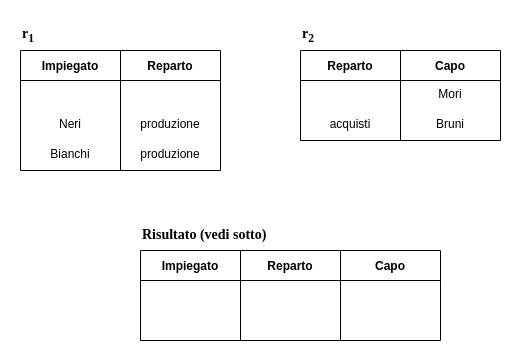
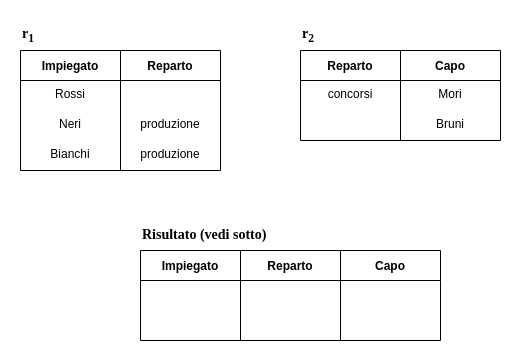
+ <mxCell id="3" value="Rossi" style="text;strokeColor=none;fillColor=none;spacingLeft=4;spacingRight=4;overflow=hidden;rotatable=0;points=[[0,0.5],[1,0.5]];portConstraint=eastwest;fontSize=12;align=center;" parent="2" vertex="1"><mxGeometry y="30" width="100" height="30" as="geometry" /></mxCell>
+ <mxCell id="11" value="concorsi" style="text;strokeColor=none;fillColor=none;spacingLeft=4;spacingRight=4;overflow=hidden;rotatable=0;points=[[0,0.5],[1,0.5]];portConstraint=eastwest;fontSize=12;align=center;" parent="10" vertex="1"><mxGeometry y="30" width="100" height="30" as="geometry" /></mxCell>
- <mxCell id="12" value="acquisti" style="text;strokeColor=none;fillColor=none;spacingLeft=4;spacingRight=4;overflow=hidden;rotatable=0;points=[[0,0.5],[1,0.5]];portConstraint=eastwest;fontSize=12;align=center;" parent="10" vertex="1"><mxGeometry y="60" width="100" height="30" as="geometry" /></mxCell>
